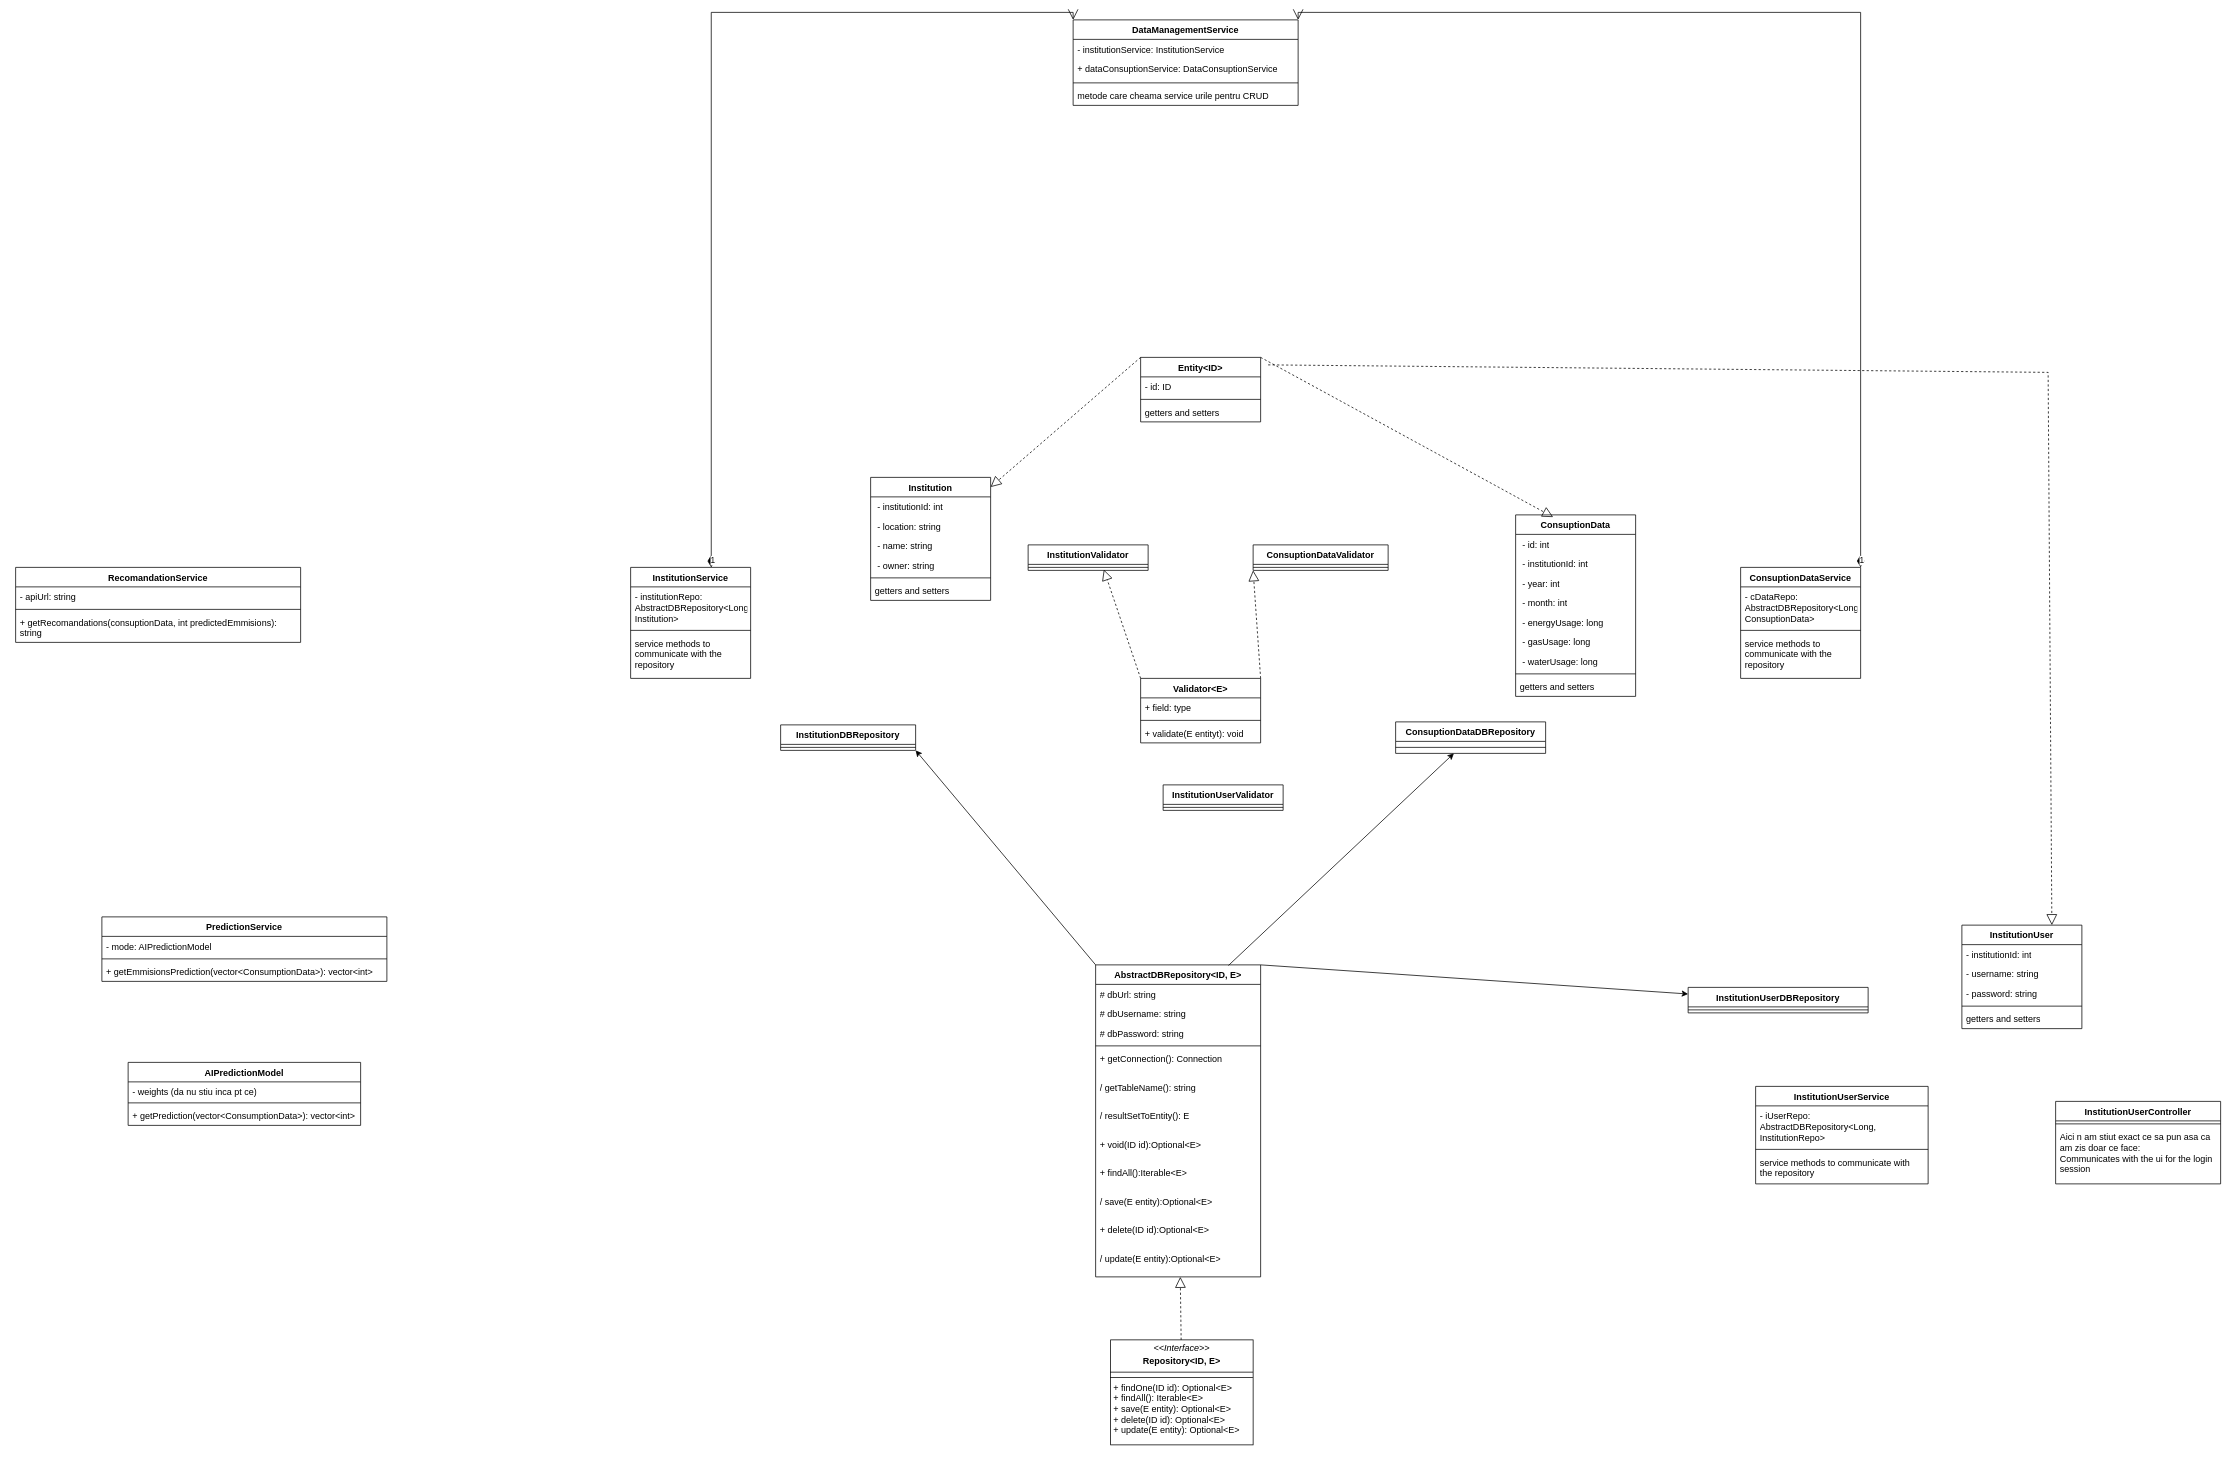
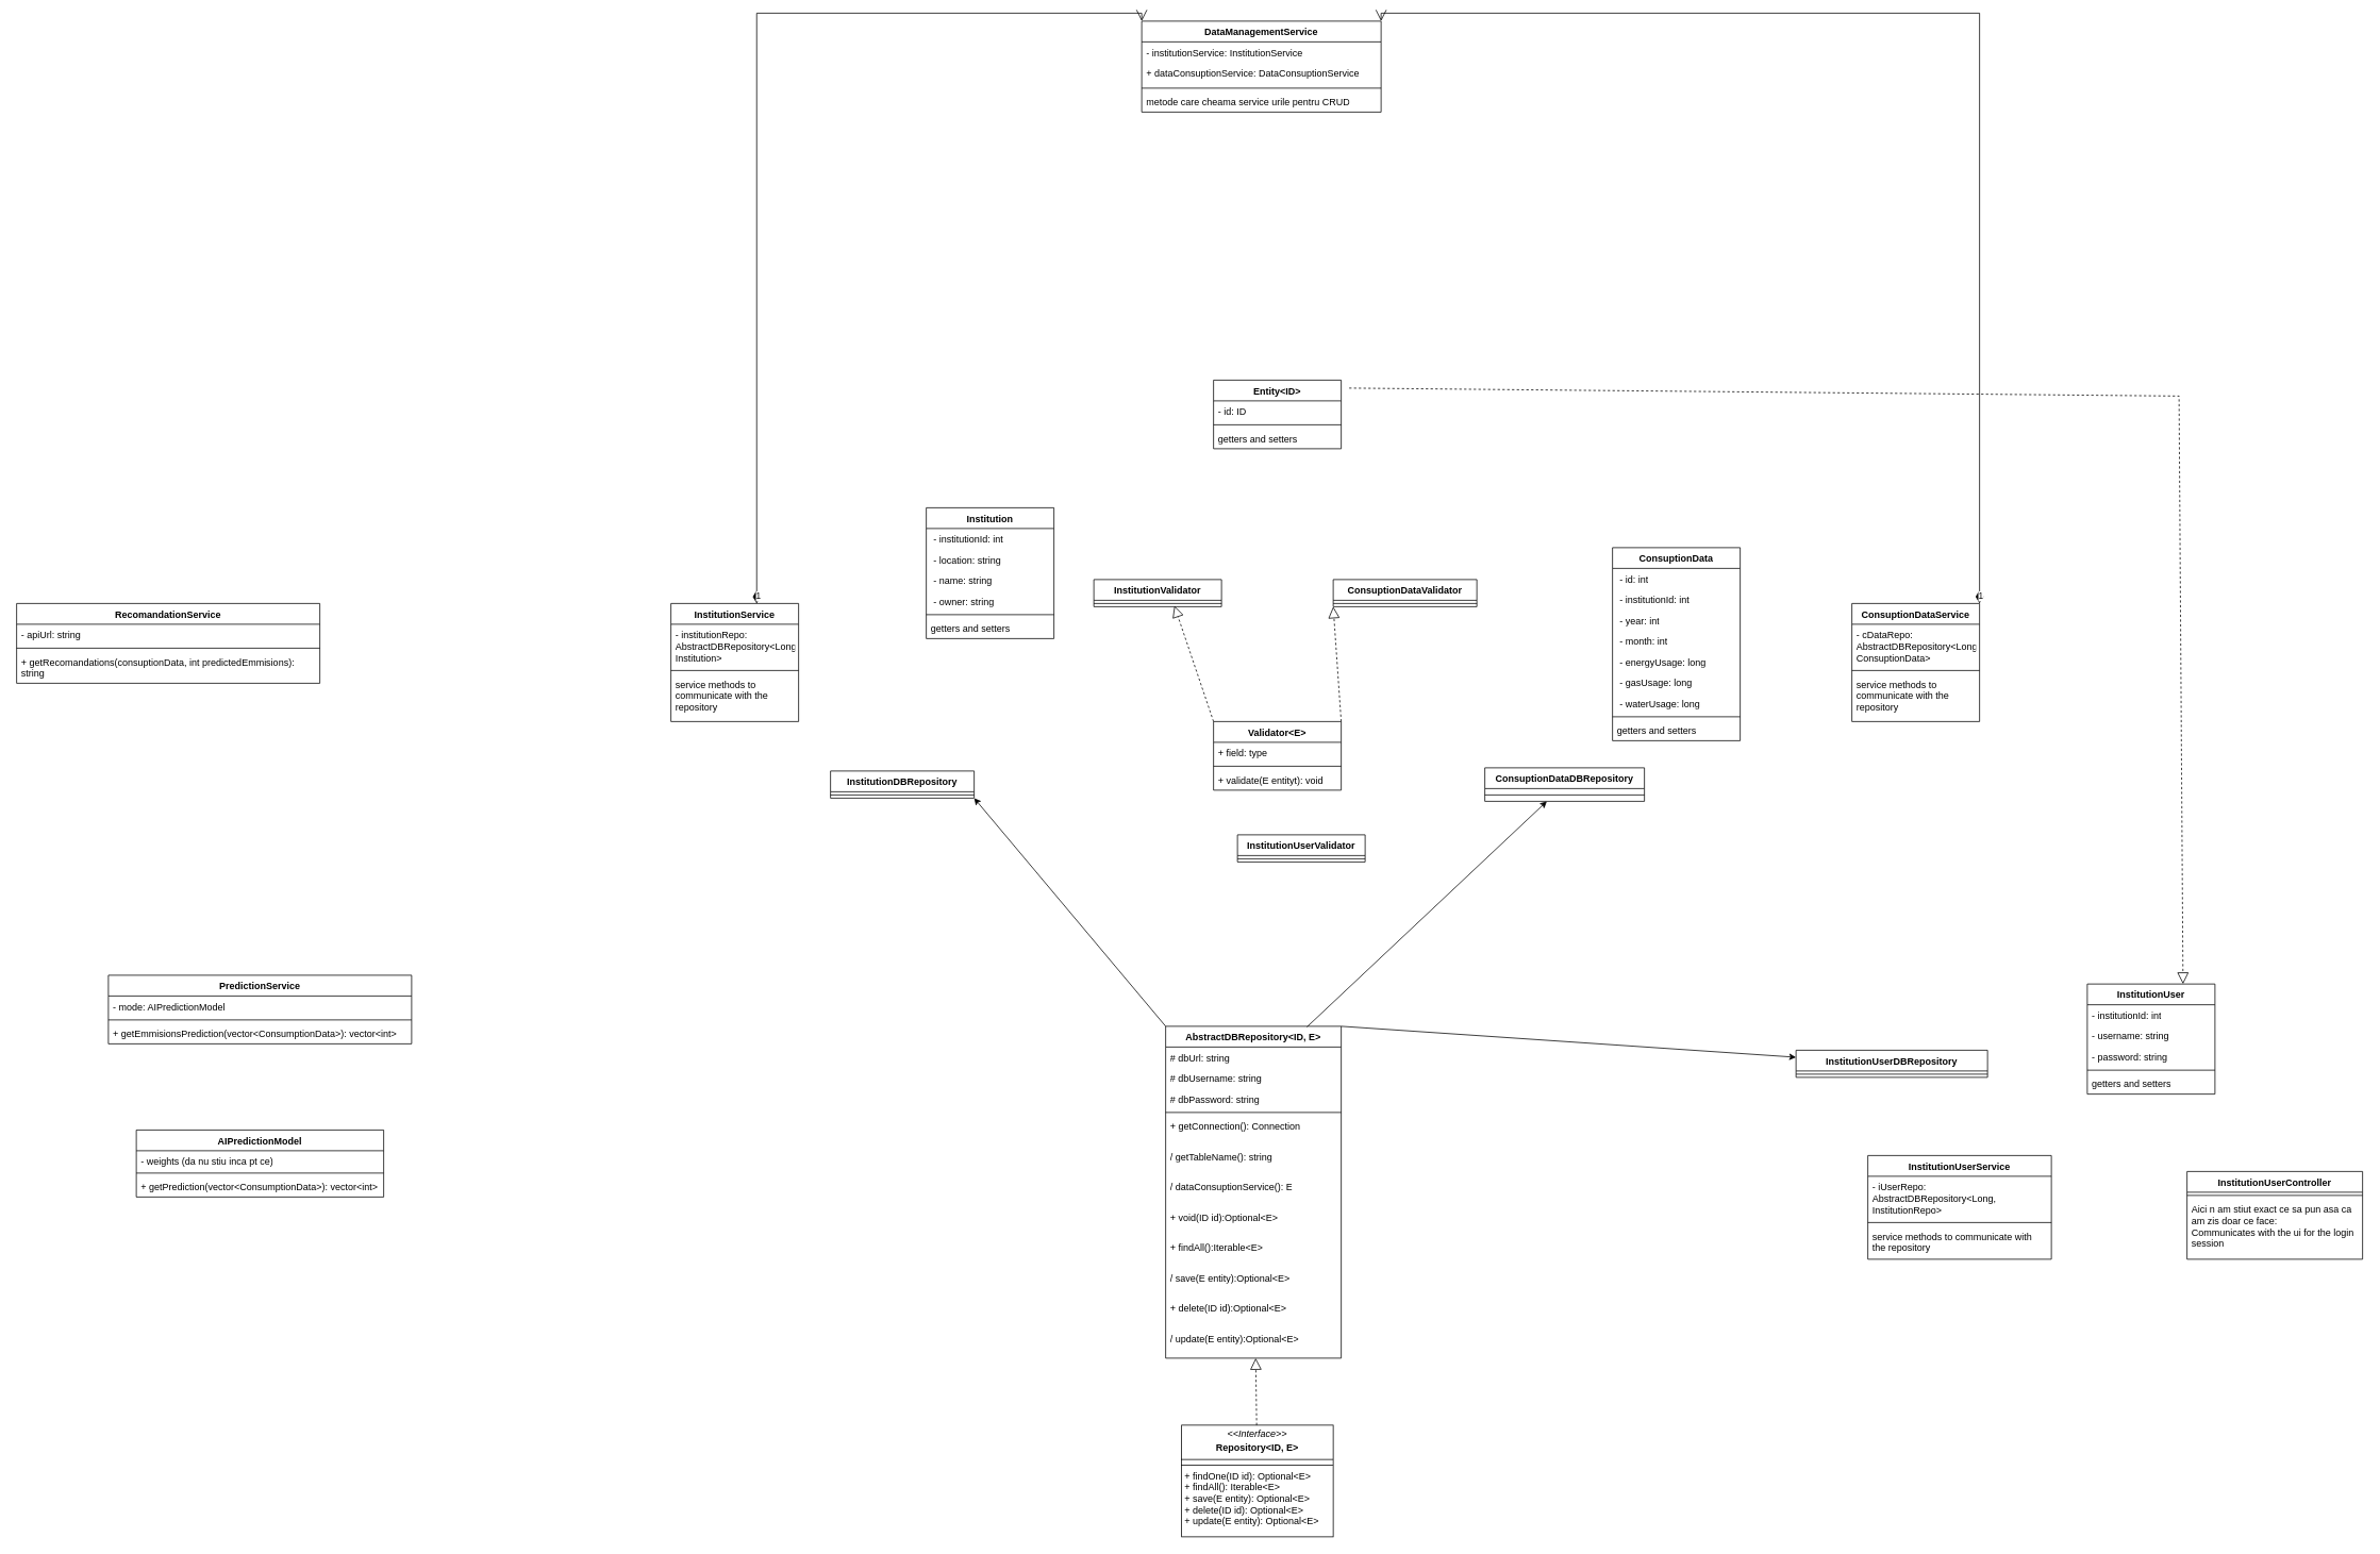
- <mxCell id="45" value="" style="endArrow=block;dashed=1;endFill=0;endSize=12;html=1;rounded=0;exitX=0;exitY=0;exitDx=0;exitDy=0;" parent="1" source="41" target="34" edge="1"><mxGeometry width="160" relative="1" as="geometry"><mxPoint x="1840" y="600" as="sourcePoint" /><mxPoint x="1800" y="610" as="targetPoint" /></mxGeometry></mxCell>
- <mxCell id="46" value="" style="endArrow=block;dashed=1;endFill=0;endSize=12;html=1;rounded=0;entryX=0.313;entryY=0.012;entryDx=0;entryDy=0;entryPerimeter=0;exitX=1;exitY=0;exitDx=0;exitDy=0;" parent="1" source="41" target="2" edge="1"><mxGeometry width="160" relative="1" as="geometry"><mxPoint x="1910" y="600" as="sourcePoint" /><mxPoint x="1807" y="690" as="targetPoint" /></mxGeometry></mxCell>
- <mxCell id="23" value="/ resultSetToEntity(): E" style="text;strokeColor=none;fillColor=none;align=left;verticalAlign=top;spacingLeft=4;spacingRight=4;overflow=hidden;rotatable=0;points=[[0,0.5],[1,0.5]];portConstraint=eastwest;whiteSpace=wrap;html=1;" parent="16" vertex="1"><mxGeometry y="188" width="220" height="38" as="geometry" /></mxCell>
+ <mxCell id="23" value="/ dataConsuptionService(): E" style="text;strokeColor=none;fillColor=none;align=left;verticalAlign=top;spacingLeft=4;spacingRight=4;overflow=hidden;rotatable=0;points=[[0,0.5],[1,0.5]];portConstraint=eastwest;whiteSpace=wrap;html=1;" parent="16" vertex="1"><mxGeometry y="188" width="220" height="38" as="geometry" /></mxCell>
